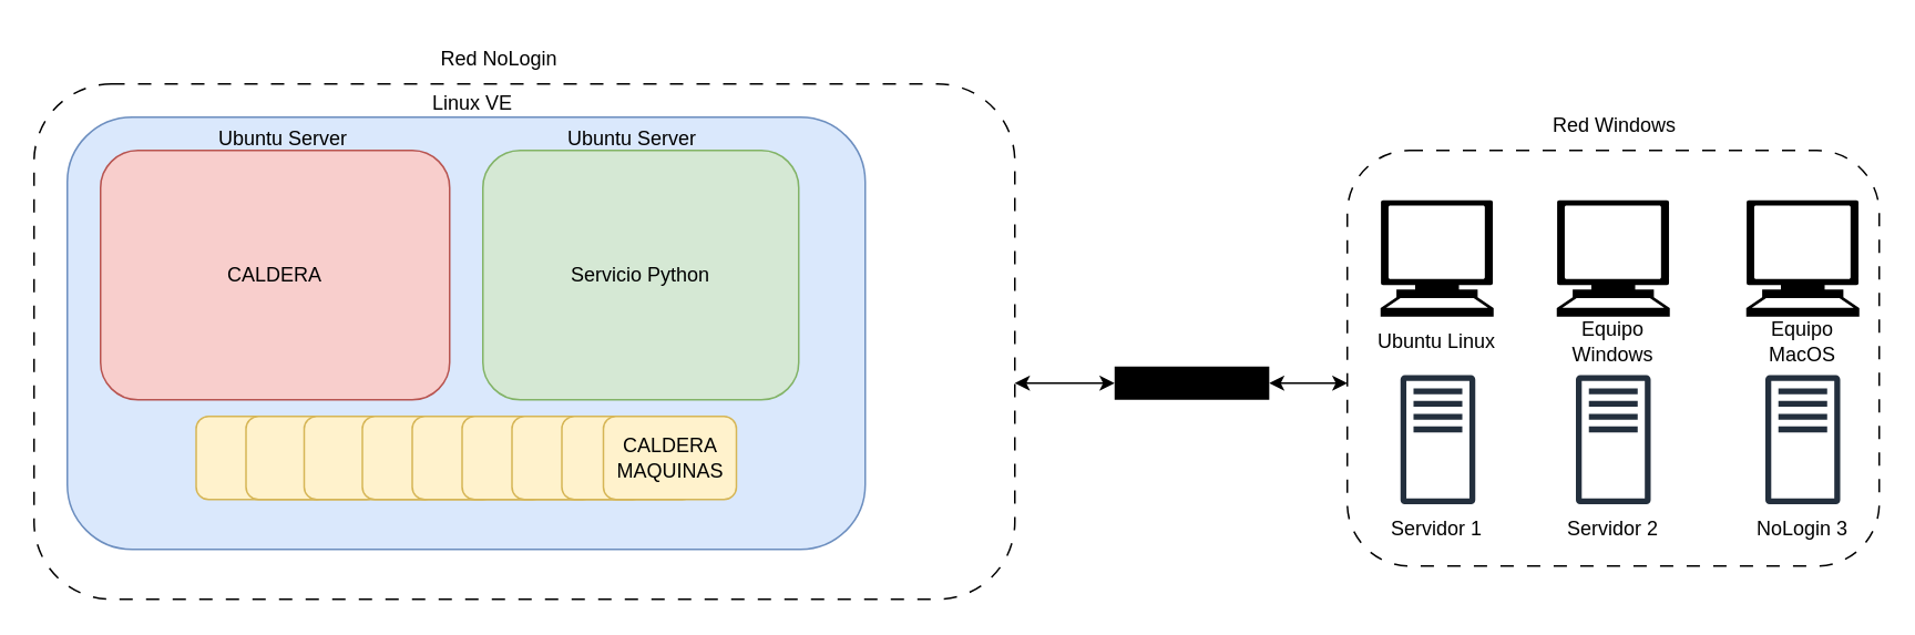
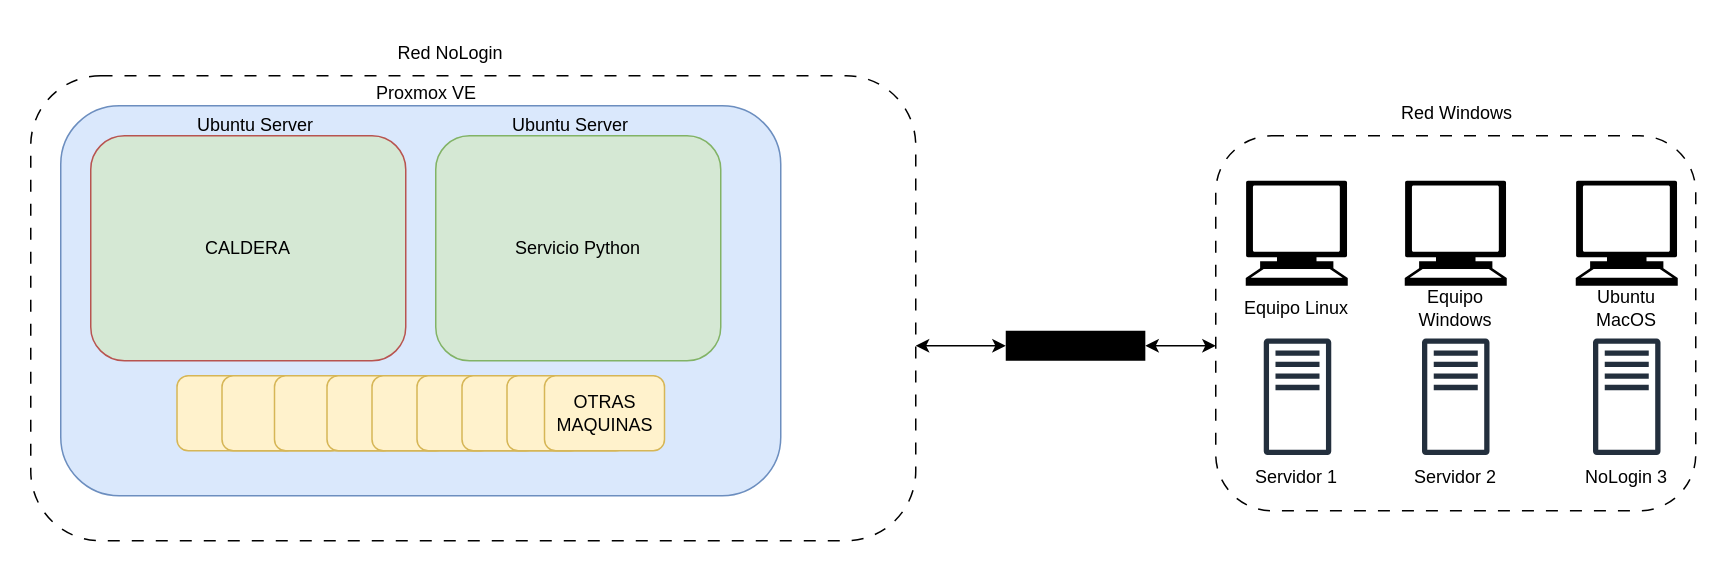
- <mxCell id="9" value="Linux VE" style="text;html=1;align=center;verticalAlign=middle;whiteSpace=wrap;rounded=0;" vertex="1" parent="5"><mxGeometry x="204" y="7" width="80" height="30" as="geometry" /></mxCell>
+ <mxCell id="9" value="Proxmox VE" style="text;html=1;align=center;verticalAlign=middle;whiteSpace=wrap;rounded=0;" vertex="1" parent="5"><mxGeometry x="204" y="7" width="80" height="30" as="geometry" /></mxCell>
- <mxCell id="7" value="CALDERA" style="rounded=1;whiteSpace=wrap;html=1;fillColor=#f8cecc;strokeColor=#b85450;" vertex="1" parent="5"><mxGeometry x="20" y="50" width="210" height="150" as="geometry" /></mxCell>
+ <mxCell id="7" value="CALDERA" style="rounded=1;whiteSpace=wrap;html=1;fillColor=#d5e8d4;strokeColor=#b85450;" vertex="1" parent="5"><mxGeometry x="20" y="50" width="210" height="150" as="geometry" /></mxCell>
- <mxCell id="34" value="Ubuntu Linux" style="text;html=1;align=center;verticalAlign=middle;whiteSpace=wrap;rounded=0;" vertex="1" parent="22"><mxGeometry x="14" y="130" width="80" height="30" as="geometry" /></mxCell>
+ <mxCell id="34" value="Equipo Linux" style="text;html=1;align=center;verticalAlign=middle;whiteSpace=wrap;rounded=0;" vertex="1" parent="22"><mxGeometry x="14" y="130" width="80" height="30" as="geometry" /></mxCell>
- <mxCell id="36" value="Equipo MacOS" style="text;html=1;align=center;verticalAlign=middle;whiteSpace=wrap;rounded=0;" vertex="1" parent="22"><mxGeometry x="234" y="130" width="80" height="30" as="geometry" /></mxCell>
+ <mxCell id="36" value="Ubuntu MacOS" style="text;html=1;align=center;verticalAlign=middle;whiteSpace=wrap;rounded=0;" vertex="1" parent="22"><mxGeometry x="234" y="130" width="80" height="30" as="geometry" /></mxCell>
- <mxCell id="21" value="CALDERA MAQUINAS" style="rounded=1;whiteSpace=wrap;html=1;fillColor=#fff2cc;strokeColor=#d6b656;" vertex="1" parent="12"><mxGeometry x="245" width="80" height="50" as="geometry" /></mxCell>
+ <mxCell id="21" value="OTRAS MAQUINAS" style="rounded=1;whiteSpace=wrap;html=1;fillColor=#fff2cc;strokeColor=#d6b656;" vertex="1" parent="12"><mxGeometry x="245" width="80" height="50" as="geometry" /></mxCell>
